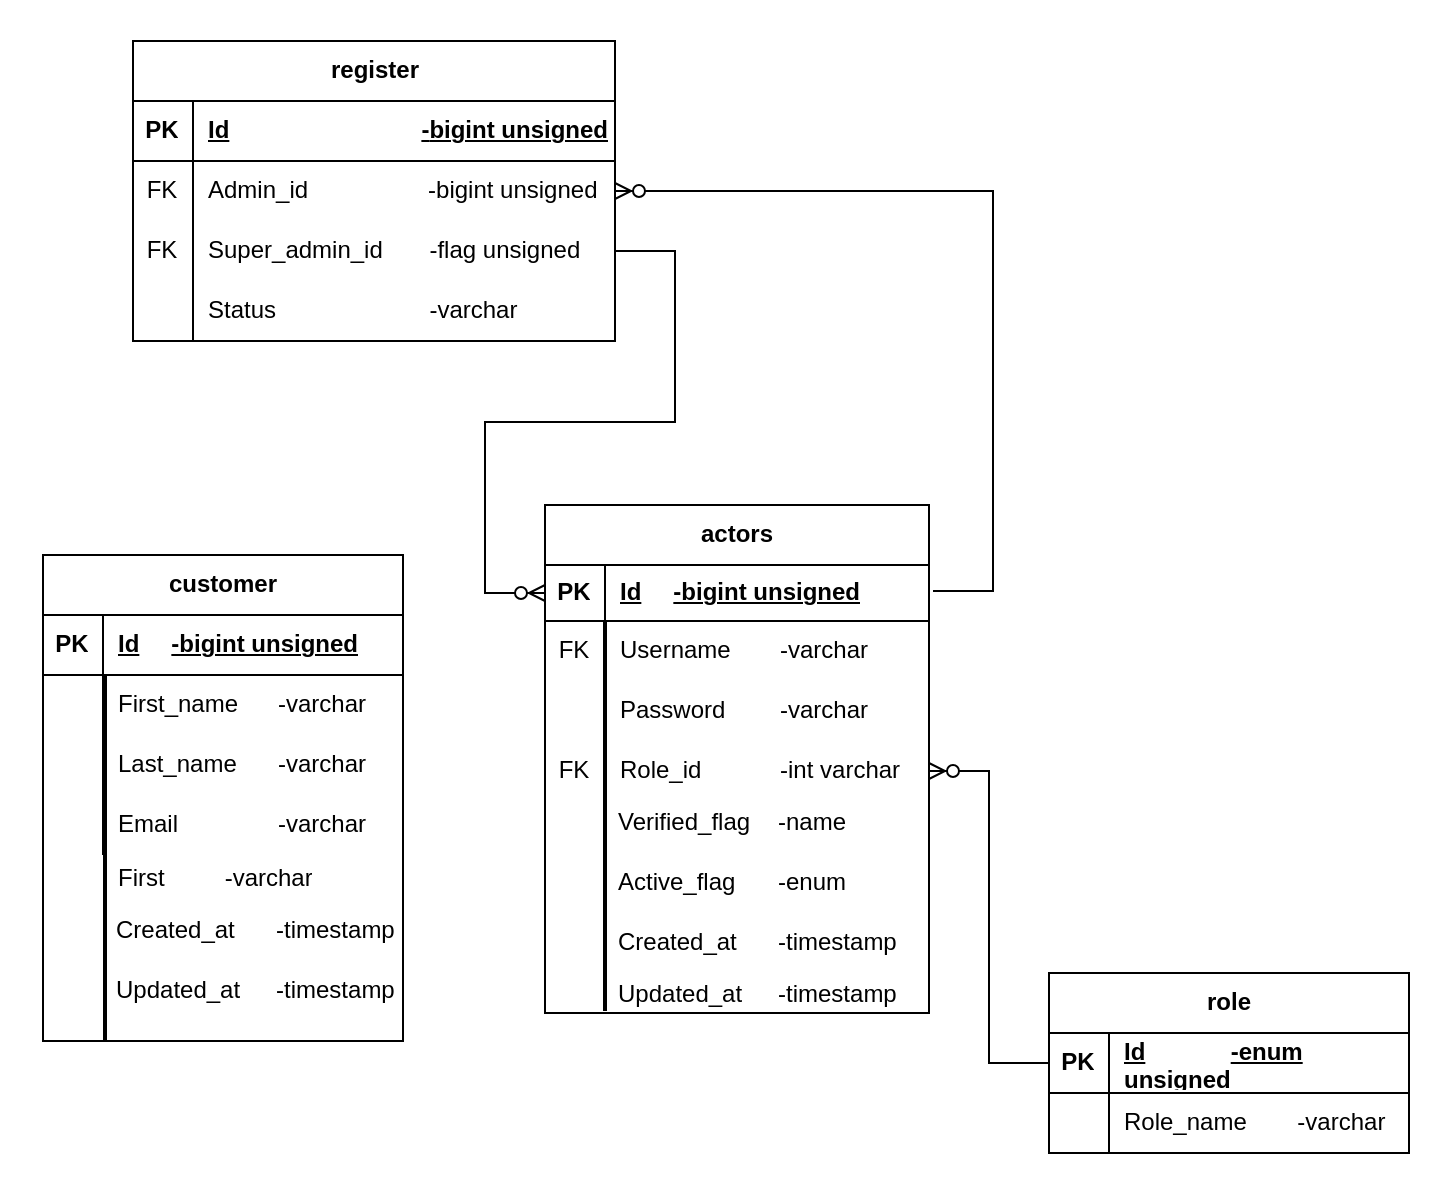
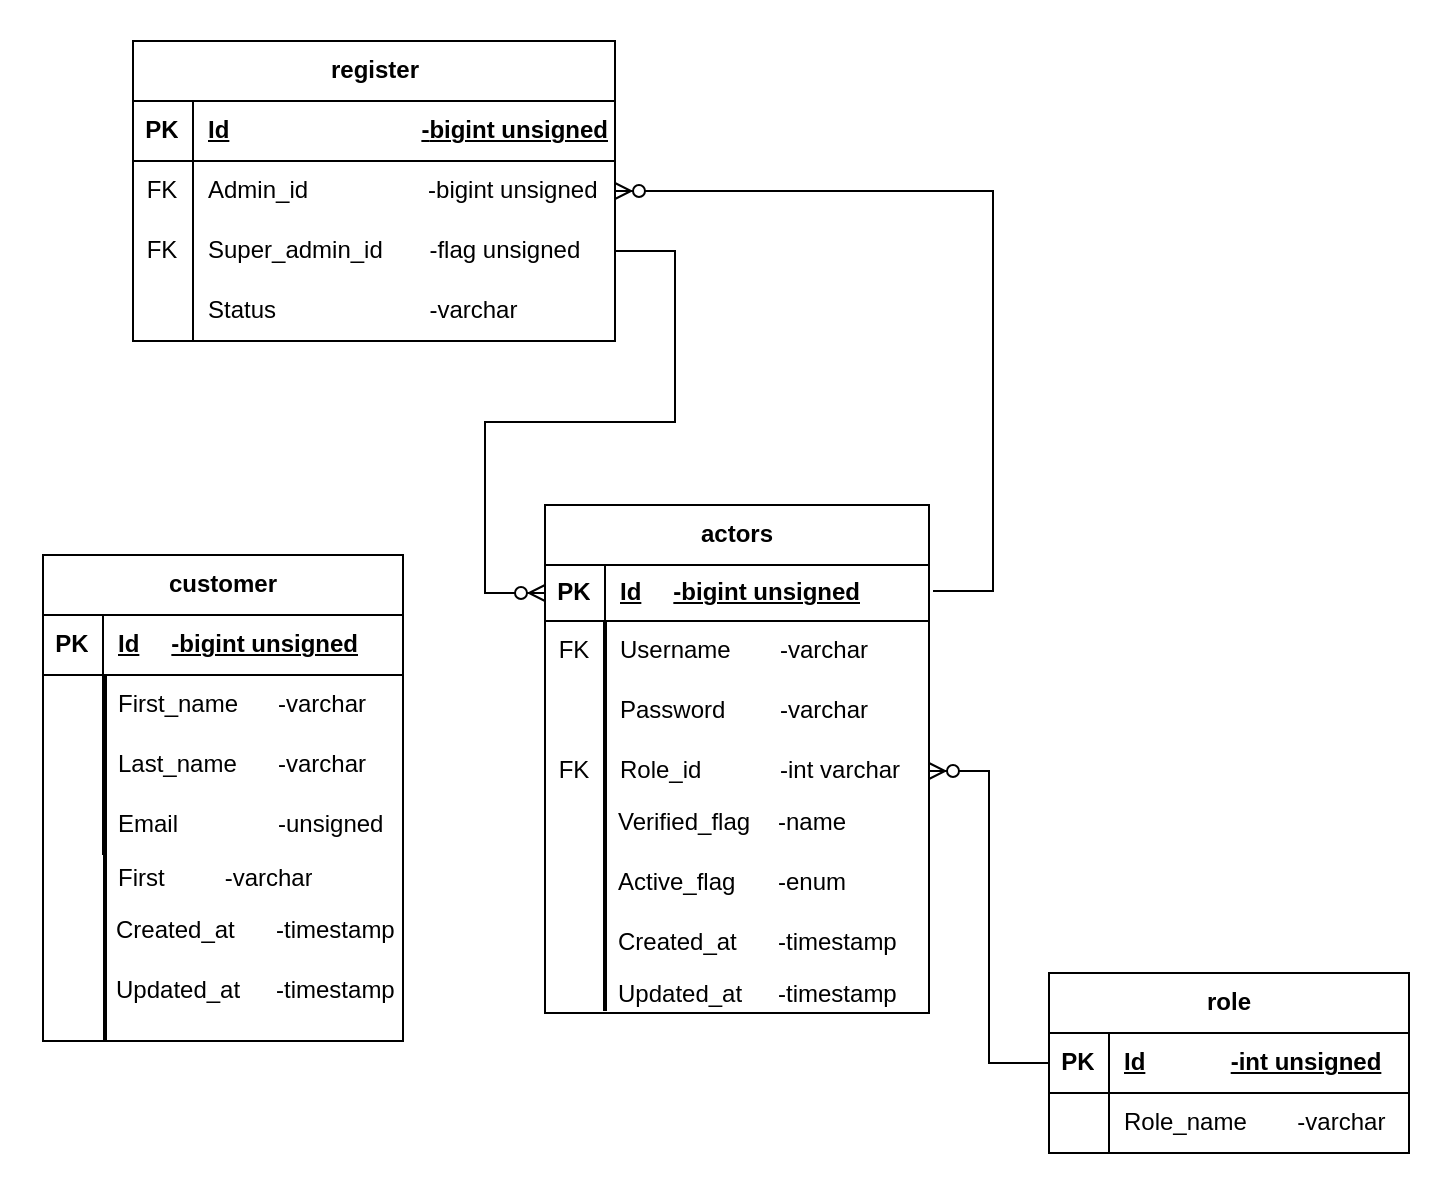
- <mxCell id="61" value="Email&lt;span style=&quot;white-space: pre;&quot;&gt;&#09;&lt;/span&gt;&lt;span style=&quot;white-space: pre;&quot;&gt;&#09;&lt;/span&gt;-varchar" style="shape=partialRectangle;connectable=0;fillColor=none;top=0;left=0;bottom=0;right=0;align=left;spacingLeft=6;overflow=hidden;whiteSpace=wrap;html=1;" parent="59" vertex="1"><mxGeometry x="30" width="150" height="30" as="geometry"><mxRectangle width="150" height="30" as="alternateBounds" /></mxGeometry></mxCell>
+ <mxCell id="61" value="Email&lt;span style=&quot;white-space: pre;&quot;&gt;&#09;&lt;/span&gt;&lt;span style=&quot;white-space: pre;&quot;&gt;&#09;&lt;/span&gt;-unsigned" style="shape=partialRectangle;connectable=0;fillColor=none;top=0;left=0;bottom=0;right=0;align=left;spacingLeft=6;overflow=hidden;whiteSpace=wrap;html=1;" parent="59" vertex="1"><mxGeometry x="30" width="150" height="30" as="geometry"><mxRectangle width="150" height="30" as="alternateBounds" /></mxGeometry></mxCell>
- <mxCell id="45" value="Id&lt;span style=&quot;white-space: pre;&quot;&gt;&#09;&lt;/span&gt;&lt;span style=&quot;white-space: pre;&quot;&gt;&#09;&lt;/span&gt;-enum unsigned" style="shape=partialRectangle;connectable=0;fillColor=none;top=0;left=0;bottom=0;right=0;align=left;spacingLeft=6;fontStyle=5;overflow=hidden;whiteSpace=wrap;html=1;" parent="43" vertex="1"><mxGeometry x="30" width="150" height="30" as="geometry"><mxRectangle width="150" height="30" as="alternateBounds" /></mxGeometry></mxCell>
+ <mxCell id="45" value="Id&lt;span style=&quot;white-space: pre;&quot;&gt;&#09;&lt;/span&gt;&lt;span style=&quot;white-space: pre;&quot;&gt;&#09;&lt;/span&gt;-int unsigned" style="shape=partialRectangle;connectable=0;fillColor=none;top=0;left=0;bottom=0;right=0;align=left;spacingLeft=6;fontStyle=5;overflow=hidden;whiteSpace=wrap;html=1;" parent="43" vertex="1"><mxGeometry x="30" width="150" height="30" as="geometry"><mxRectangle width="150" height="30" as="alternateBounds" /></mxGeometry></mxCell>
